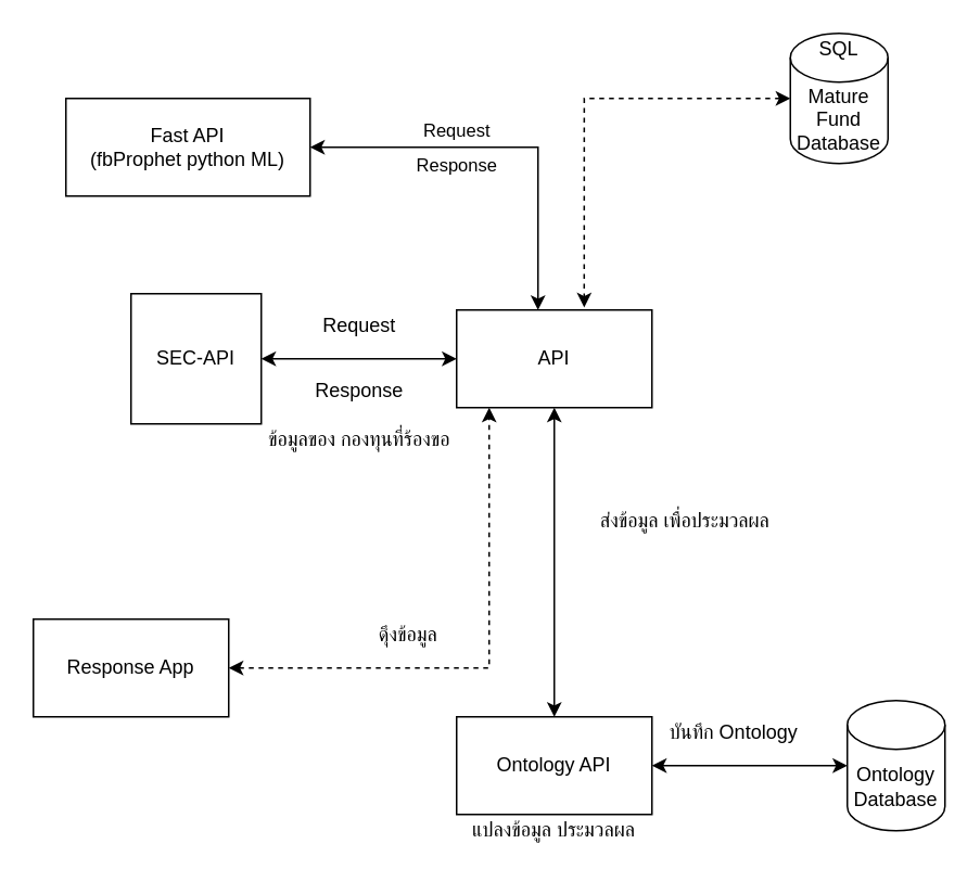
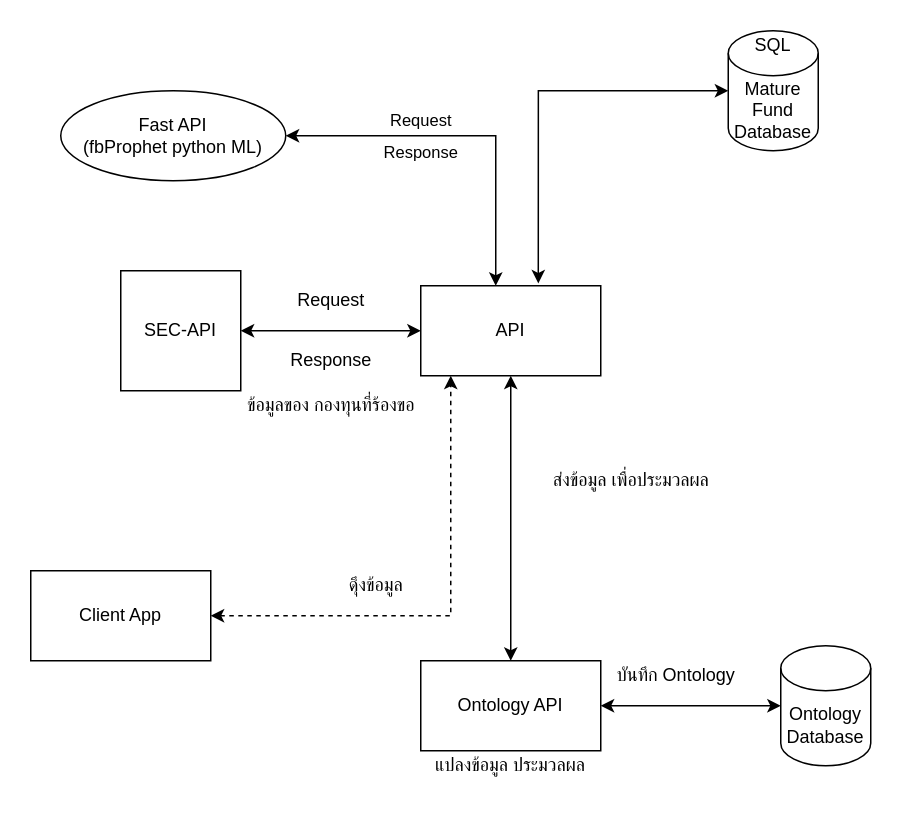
- <mxCell id="20" style="edgeStyle=orthogonalEdgeStyle;rounded=0;orthogonalLoop=1;jettySize=auto;html=1;entryX=0.653;entryY=-0.026;entryDx=0;entryDy=0;entryPerimeter=0;startArrow=classic;startFill=1;dashed=1;" parent="1" source="21" target="6" edge="1"><mxGeometry relative="1" as="geometry" /></mxCell>
+ <mxCell id="20" style="edgeStyle=orthogonalEdgeStyle;rounded=0;orthogonalLoop=1;jettySize=auto;html=1;entryX=0.653;entryY=-0.026;entryDx=0;entryDy=0;entryPerimeter=0;startArrow=classic;startFill=1;" parent="1" source="21" target="6" edge="1"><mxGeometry relative="1" as="geometry" /></mxCell>
- <mxCell id="23" value="Fast API&lt;br&gt;(fbProphet python ML)" style="rounded=0;whiteSpace=wrap;html=1;" parent="1" vertex="1"><mxGeometry x="40" y="60" width="150" height="60" as="geometry" /></mxCell>
+ <mxCell id="23" value="Fast API&lt;br&gt;(fbProphet python ML)" style="ellipse;whiteSpace=wrap;html=1;" parent="1" vertex="1"><mxGeometry x="40" y="60" width="150" height="60" as="geometry" /></mxCell>
- <mxCell id="11" value="Response App" style="rounded=0;whiteSpace=wrap;html=1;" parent="1" vertex="1"><mxGeometry x="20" y="380" width="120" height="60" as="geometry" /></mxCell>
+ <mxCell id="11" value="Client App" style="rounded=0;whiteSpace=wrap;html=1;" parent="1" vertex="1"><mxGeometry x="20" y="380" width="120" height="60" as="geometry" /></mxCell>
